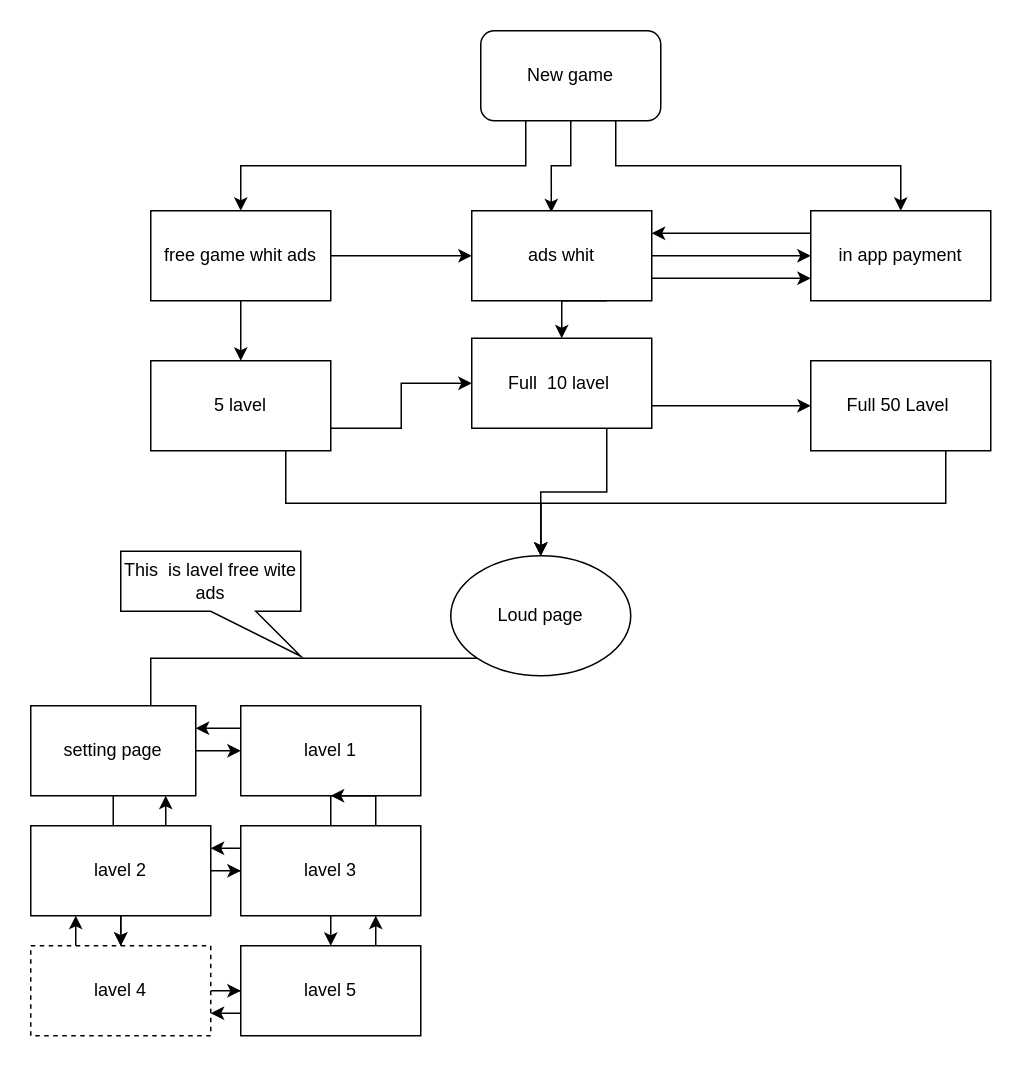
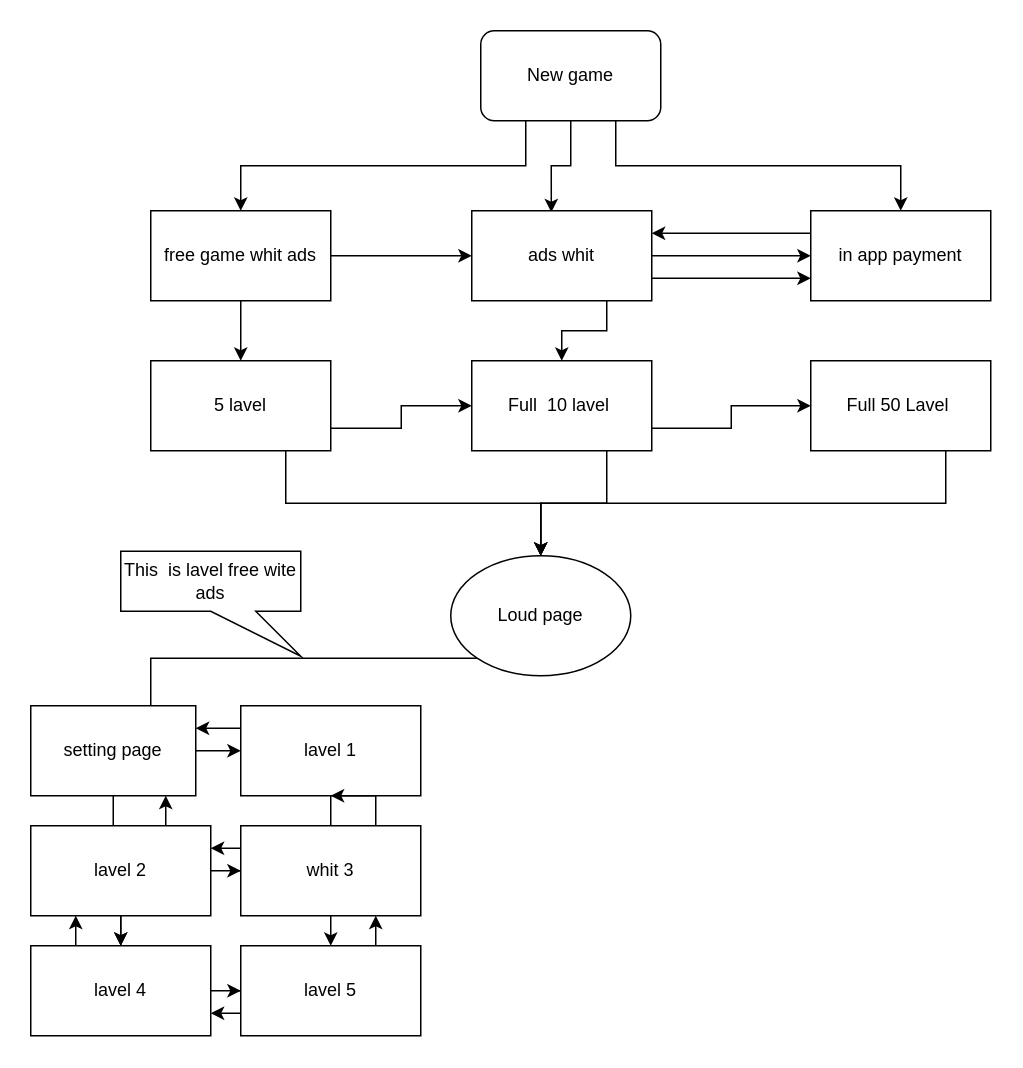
- <mxCell id="20" value="Full&amp;nbsp; 10 lavel&amp;nbsp;" style="rounded=0;whiteSpace=wrap;html=1;" vertex="1" parent="1"><mxGeometry x="314" y="225" width="120" height="60" as="geometry" /></mxCell>
+ <mxCell id="20" value="Full&amp;nbsp; 10 lavel&amp;nbsp;" style="rounded=0;whiteSpace=wrap;html=1;" vertex="1" parent="1"><mxGeometry x="314" y="240" width="120" height="60" as="geometry" /></mxCell>
- <mxCell id="37" value="lavel 3" style="rounded=0;whiteSpace=wrap;html=1;" vertex="1" parent="1"><mxGeometry x="160" y="550" width="120" height="60" as="geometry" /></mxCell>
+ <mxCell id="37" value="whit 3" style="rounded=0;whiteSpace=wrap;html=1;" vertex="1" parent="1"><mxGeometry x="160" y="550" width="120" height="60" as="geometry" /></mxCell>
- <mxCell id="40" value="lavel 4" style="rounded=0;whiteSpace=wrap;html=1;dashed=1;" vertex="1" parent="1"><mxGeometry x="20" y="630" width="120" height="60" as="geometry" /></mxCell>
+ <mxCell id="40" value="lavel 4" style="rounded=0;whiteSpace=wrap;html=1;" vertex="1" parent="1"><mxGeometry x="20" y="630" width="120" height="60" as="geometry" /></mxCell>
